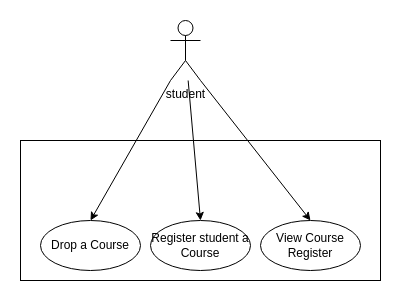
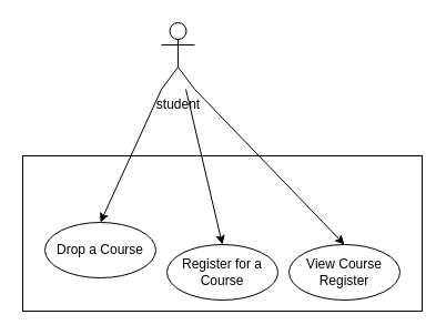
- <mxCell id="2" value="student&lt;br&gt;" style="shape=umlActor;verticalLabelPosition=bottom;verticalAlign=top;html=1;outlineConnect=0;" vertex="1" parent="1"><mxGeometry x="170" y="20" width="30" height="60" as="geometry" /></mxCell>
+ <mxCell id="2" value="student&lt;br&gt;" style="shape=umlActor;verticalLabelPosition=bottom;verticalAlign=top;html=1;outlineConnect=0;" vertex="1" parent="1"><mxGeometry x="145" y="20" width="30" height="60" as="geometry" /></mxCell>
- <mxCell id="4" value="Drop a Course" style="ellipse;whiteSpace=wrap;html=1;" vertex="1" parent="1"><mxGeometry x="40" y="220" width="100" height="50" as="geometry" /></mxCell>
+ <mxCell id="4" value="Drop a Course" style="ellipse;whiteSpace=wrap;html=1;" vertex="1" parent="1"><mxGeometry x="40" y="200" width="100" height="50" as="geometry" /></mxCell>
- <mxCell id="5" value="Register student a Course" style="ellipse;whiteSpace=wrap;html=1;" vertex="1" parent="1"><mxGeometry x="150" y="220" width="100" height="50" as="geometry" /></mxCell>
+ <mxCell id="5" value="Register for a Course" style="ellipse;whiteSpace=wrap;html=1;" vertex="1" parent="1"><mxGeometry x="150" y="220" width="100" height="50" as="geometry" /></mxCell>
